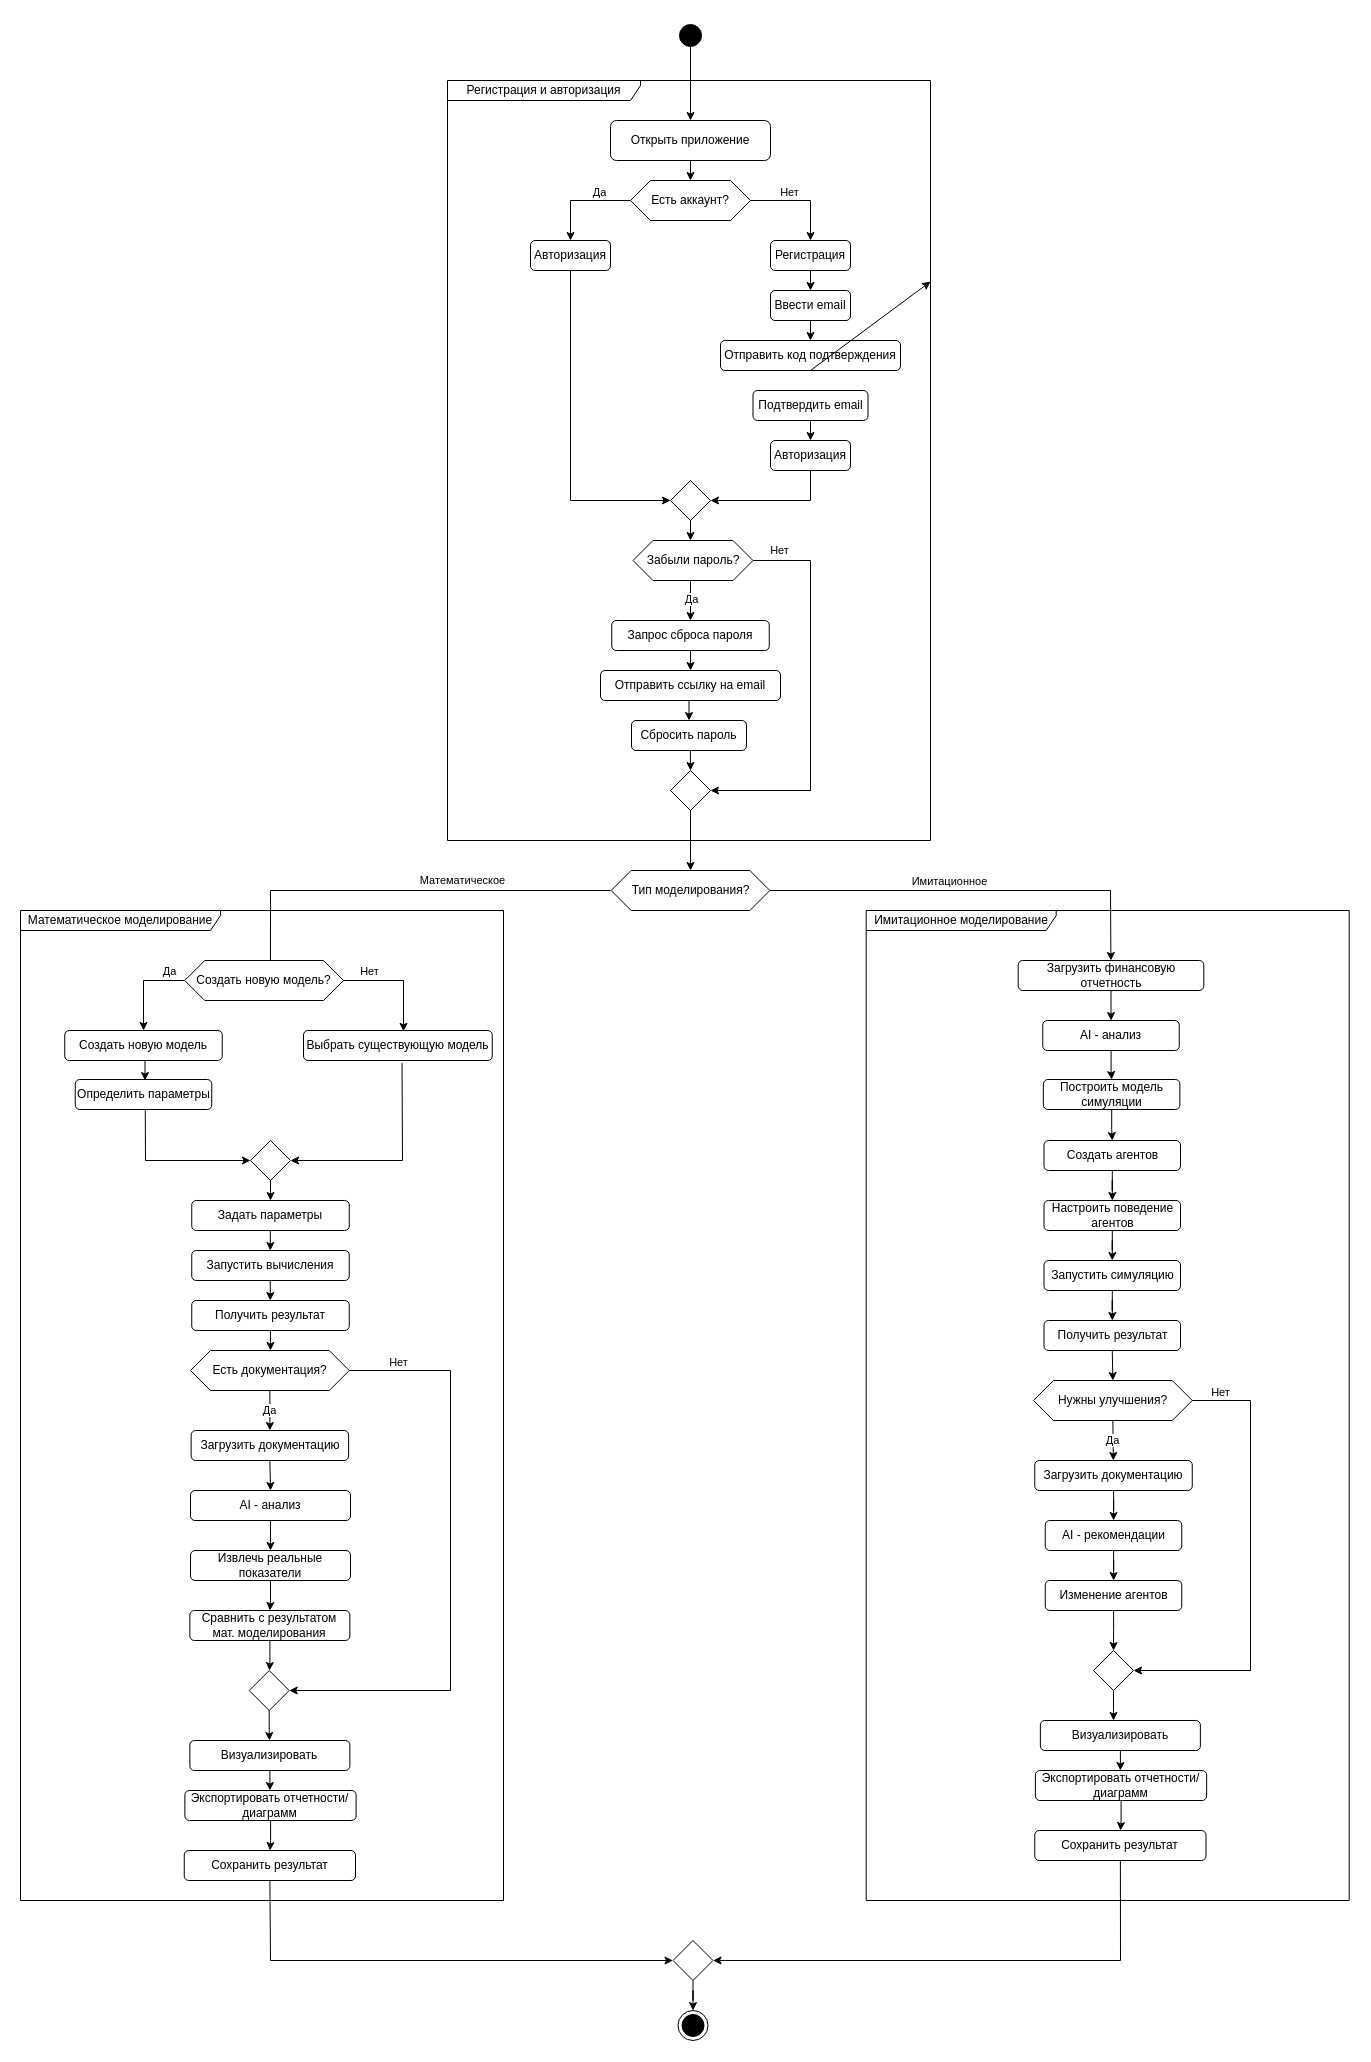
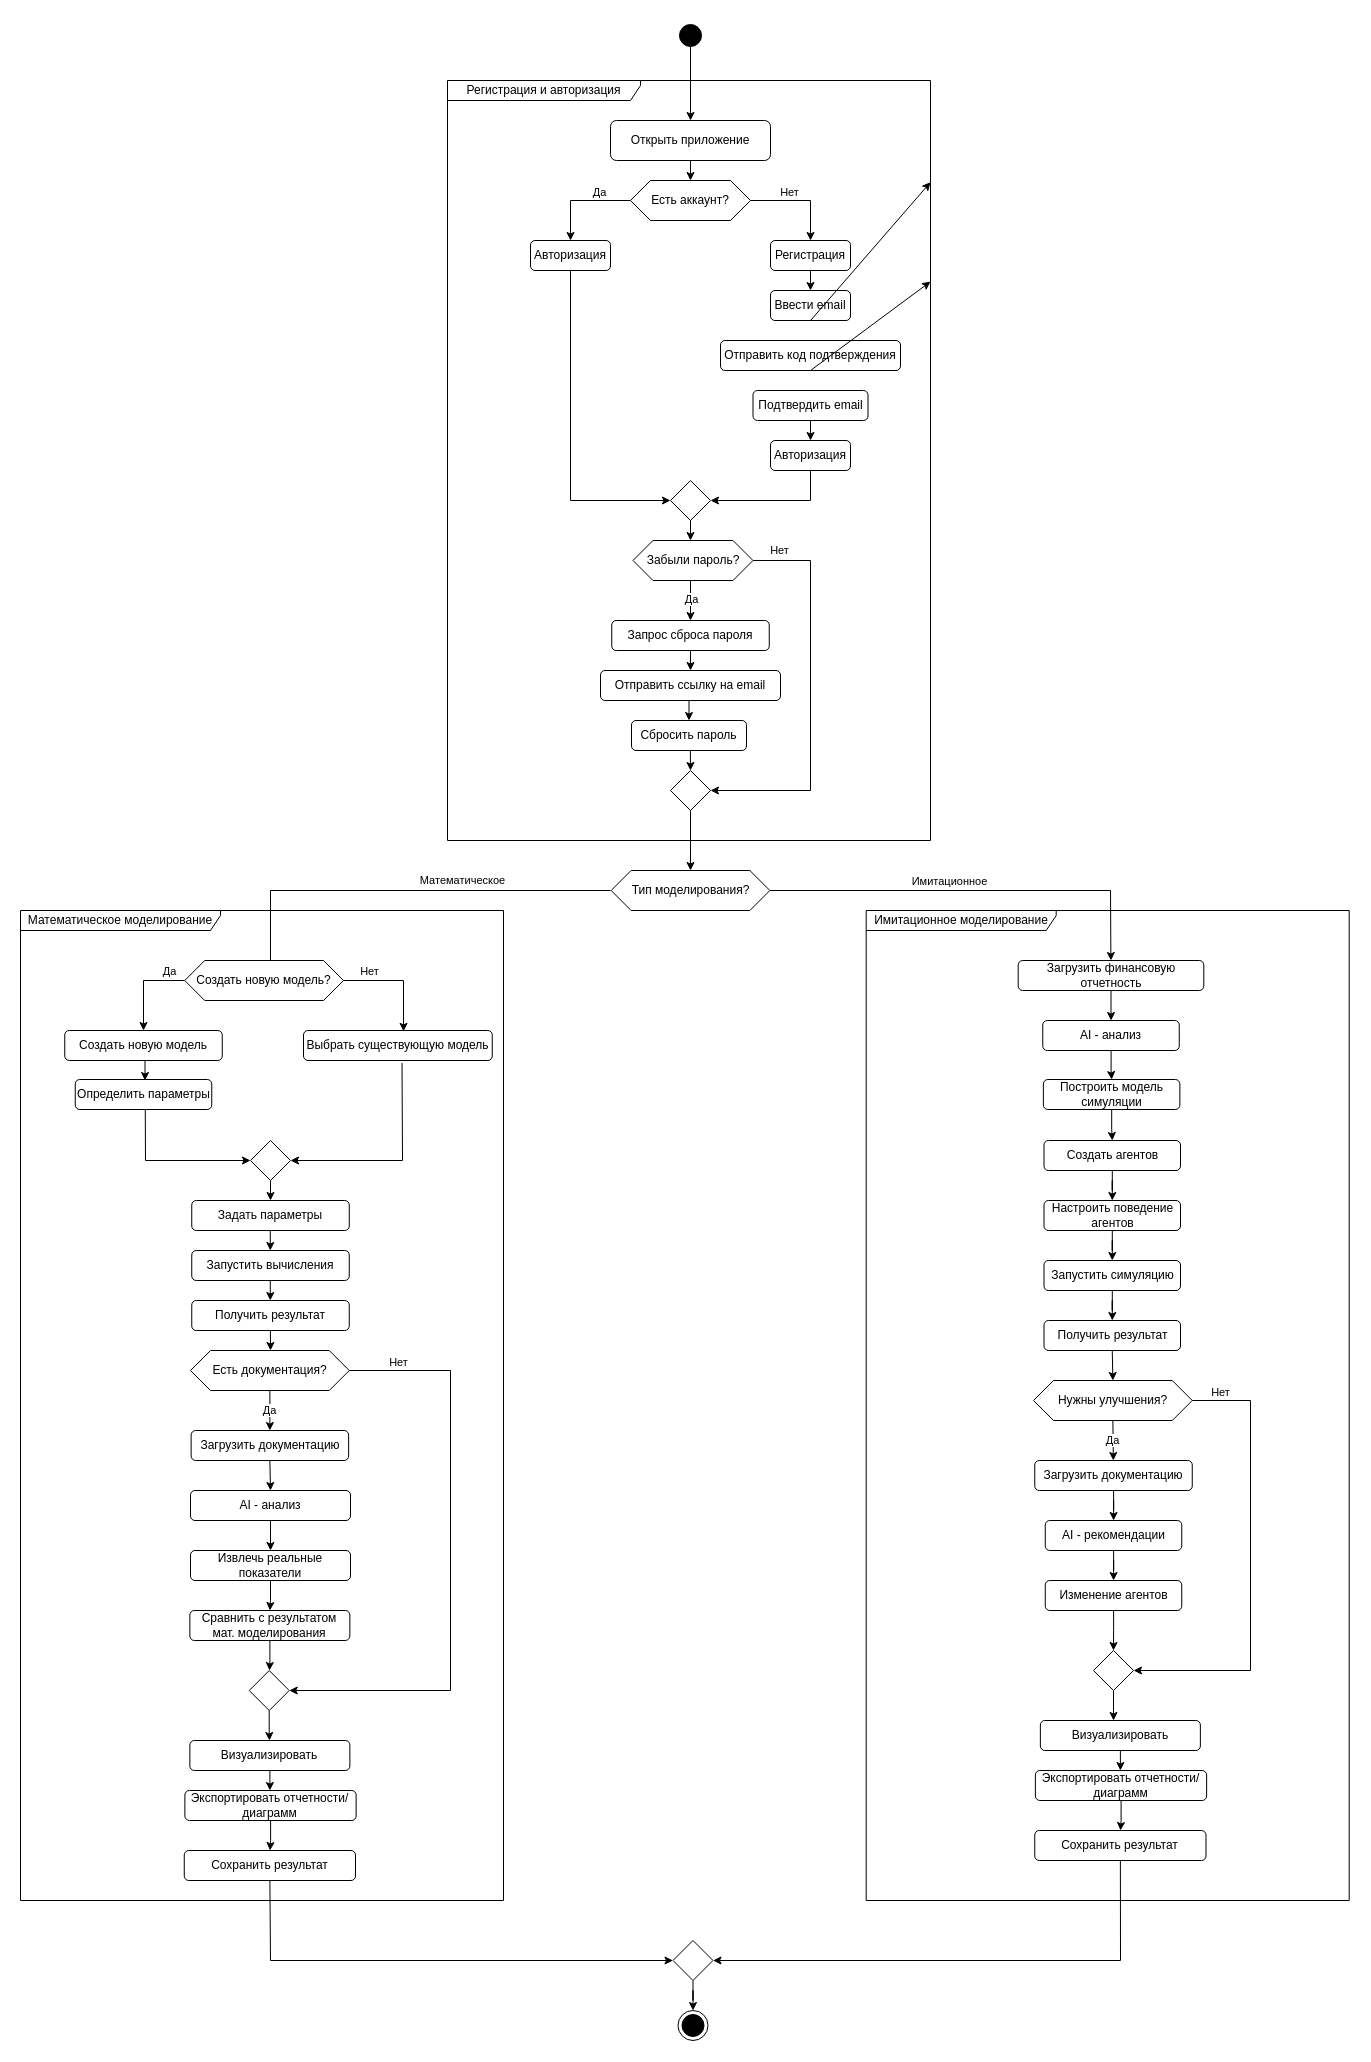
- <mxCell id="17" value="" style="endArrow=classic;html=1;rounded=0;exitX=0.5;exitY=1;exitDx=0;exitDy=0;entryX=0.5;entryY=0;entryDx=0;entryDy=0;" edge="1" parent="1" source="14" target="16"><mxGeometry width="50" height="50" relative="1" as="geometry"><mxPoint x="640" y="320" as="sourcePoint" /><mxPoint x="690" y="270" as="targetPoint" /></mxGeometry></mxCell>
+ <mxCell id="17" value="" style="endArrow=classic;html=1;rounded=0;exitX=0.5;exitY=1;exitDx=0;exitDy=0;" edge="1" parent="1" source="14" target="2"><mxGeometry width="50" height="50" relative="1" as="geometry"><mxPoint x="640" y="320" as="sourcePoint" /><mxPoint x="690" y="270" as="targetPoint" /></mxGeometry></mxCell>
